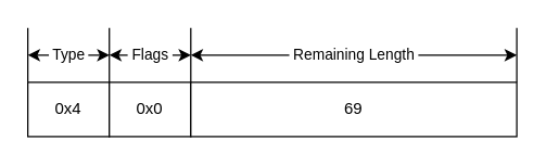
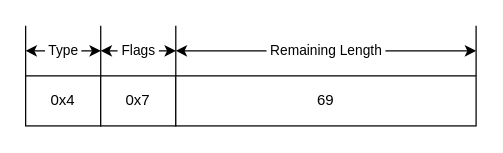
- <mxCell id="3" value="0x0" style="rounded=0;whiteSpace=wrap;html=1;fillColor=light-dark(#FFFFFF,#FFFFFF);" parent="1" vertex="1"><mxGeometry x="80" y="60" width="60" height="40" as="geometry" /></mxCell>
+ <mxCell id="3" value="0x7" style="rounded=0;whiteSpace=wrap;html=1;fillColor=light-dark(#FFFFFF,#FFFFFF);" parent="1" vertex="1"><mxGeometry x="80" y="60" width="60" height="40" as="geometry" /></mxCell>
